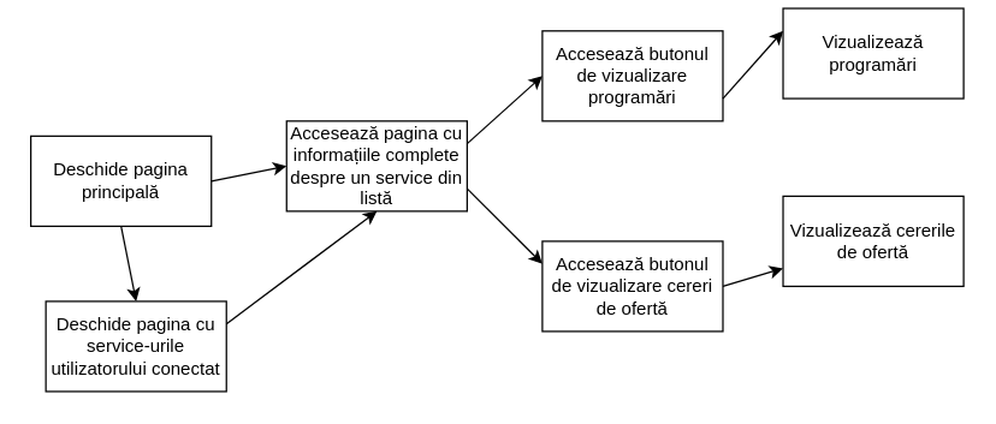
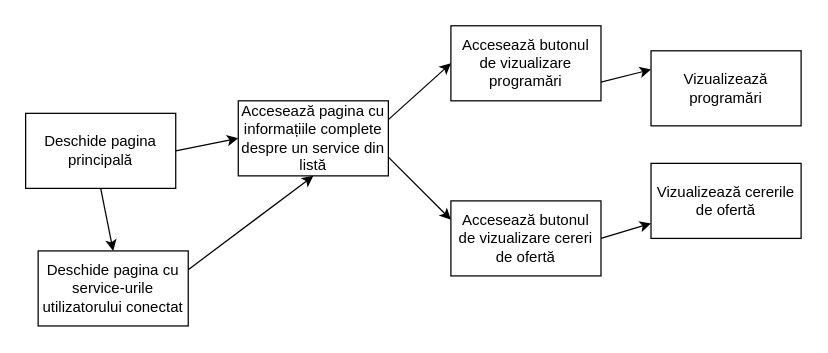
- <mxCell id="7" value="Vizualizează programări" style="rounded=0;whiteSpace=wrap;html=1;" vertex="1" parent="1"><mxGeometry x="520" y="5" width="120" height="60" as="geometry" /></mxCell>
+ <mxCell id="7" value="Vizualizează programări" style="rounded=0;whiteSpace=wrap;html=1;" vertex="1" parent="1"><mxGeometry x="520" y="40" width="120" height="60" as="geometry" /></mxCell>
